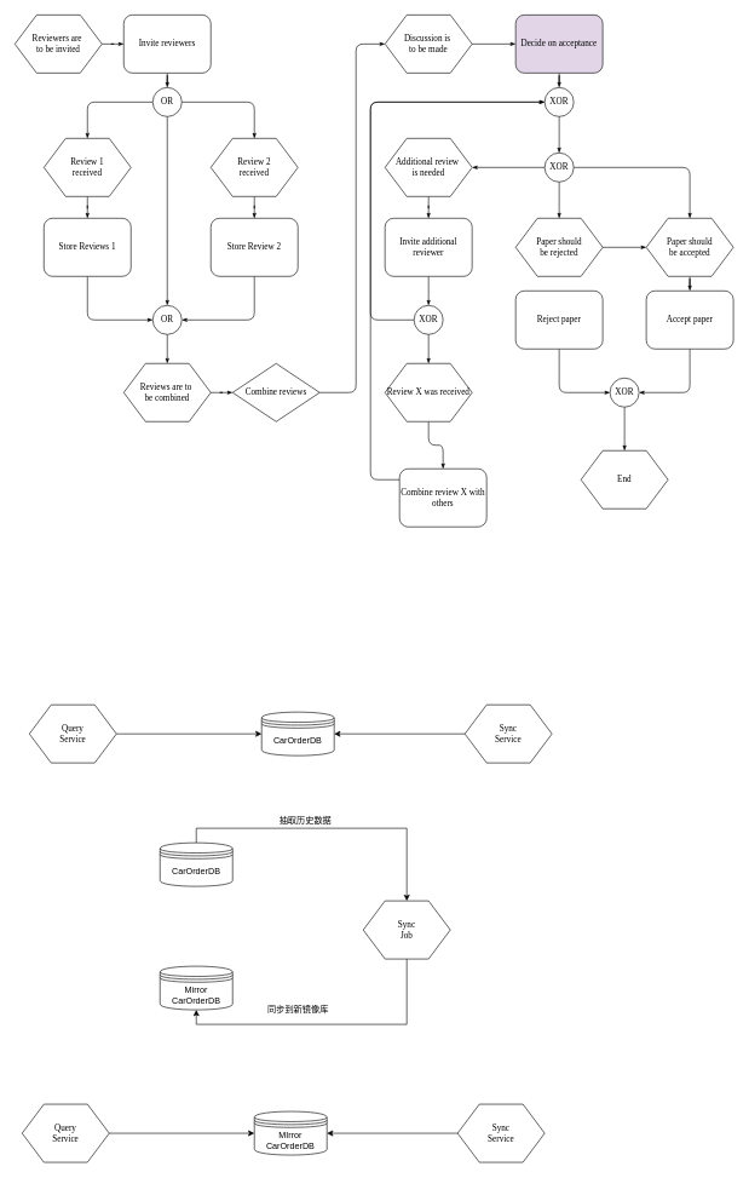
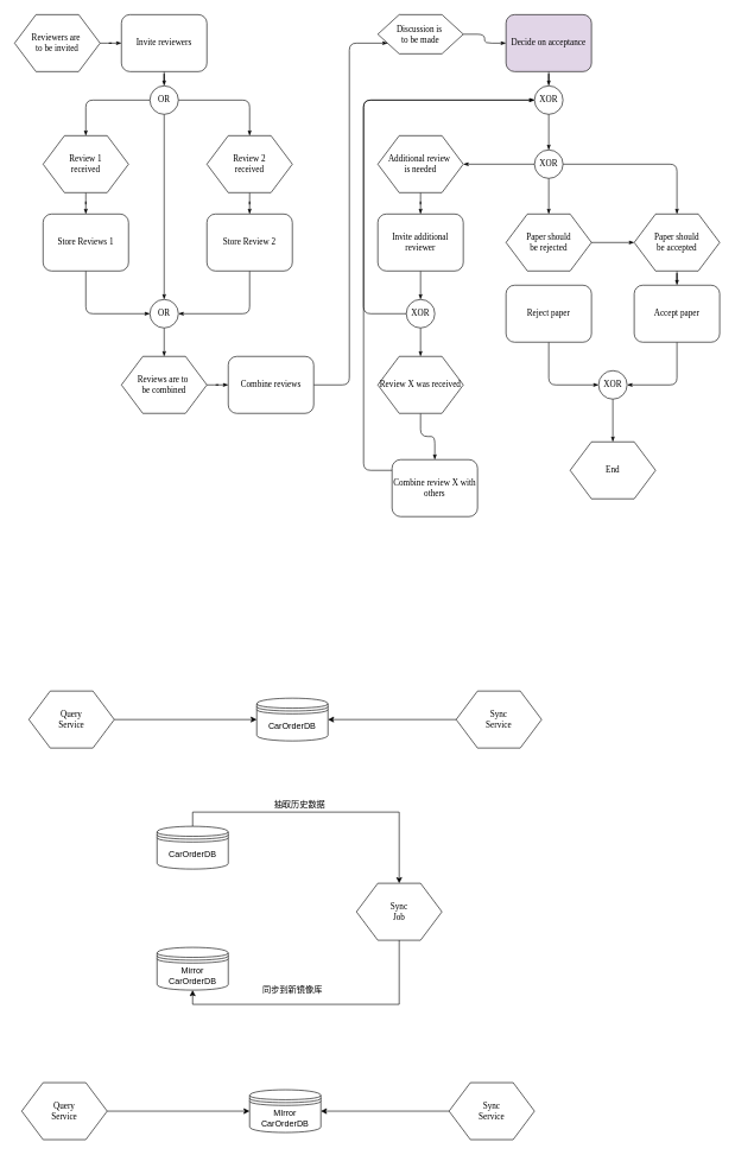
- <mxCell id="25" value="Discussion is&amp;nbsp;&lt;div&gt;to be made&lt;/div&gt;" style="shape=hexagon;perimeter=hexagonPerimeter;whiteSpace=wrap;html=1;rounded=0;shadow=0;labelBackgroundColor=none;strokeWidth=1;fontFamily=Verdana;fontSize=12;align=center;" parent="1" vertex="1"><mxGeometry x="530" y="20" width="120" height="80" as="geometry" /></mxCell>
+ <mxCell id="25" value="Discussion is&amp;nbsp;&lt;div&gt;to be made&lt;/div&gt;" style="shape=hexagon;perimeter=hexagonPerimeter;whiteSpace=wrap;html=1;rounded=0;shadow=0;labelBackgroundColor=none;strokeWidth=1;fontFamily=Verdana;fontSize=12;align=center;" parent="1" vertex="1"><mxGeometry x="530" y="20" width="120" height="55" as="geometry" /></mxCell>
- <mxCell id="23" value="Combine reviews" style="rhombus;whiteSpace=wrap;html=1;shadow=0;labelBackgroundColor=none;strokeWidth=1;fontFamily=Verdana;fontSize=12;align=center;" parent="1" vertex="1"><mxGeometry x="320" y="500" width="120" height="80" as="geometry" /></mxCell>
+ <mxCell id="23" value="Combine reviews" style="rounded=1;whiteSpace=wrap;html=1;shadow=0;labelBackgroundColor=none;strokeWidth=1;fontFamily=Verdana;fontSize=12;align=center;" parent="1" vertex="1"><mxGeometry x="320" y="500" width="120" height="80" as="geometry" /></mxCell>
